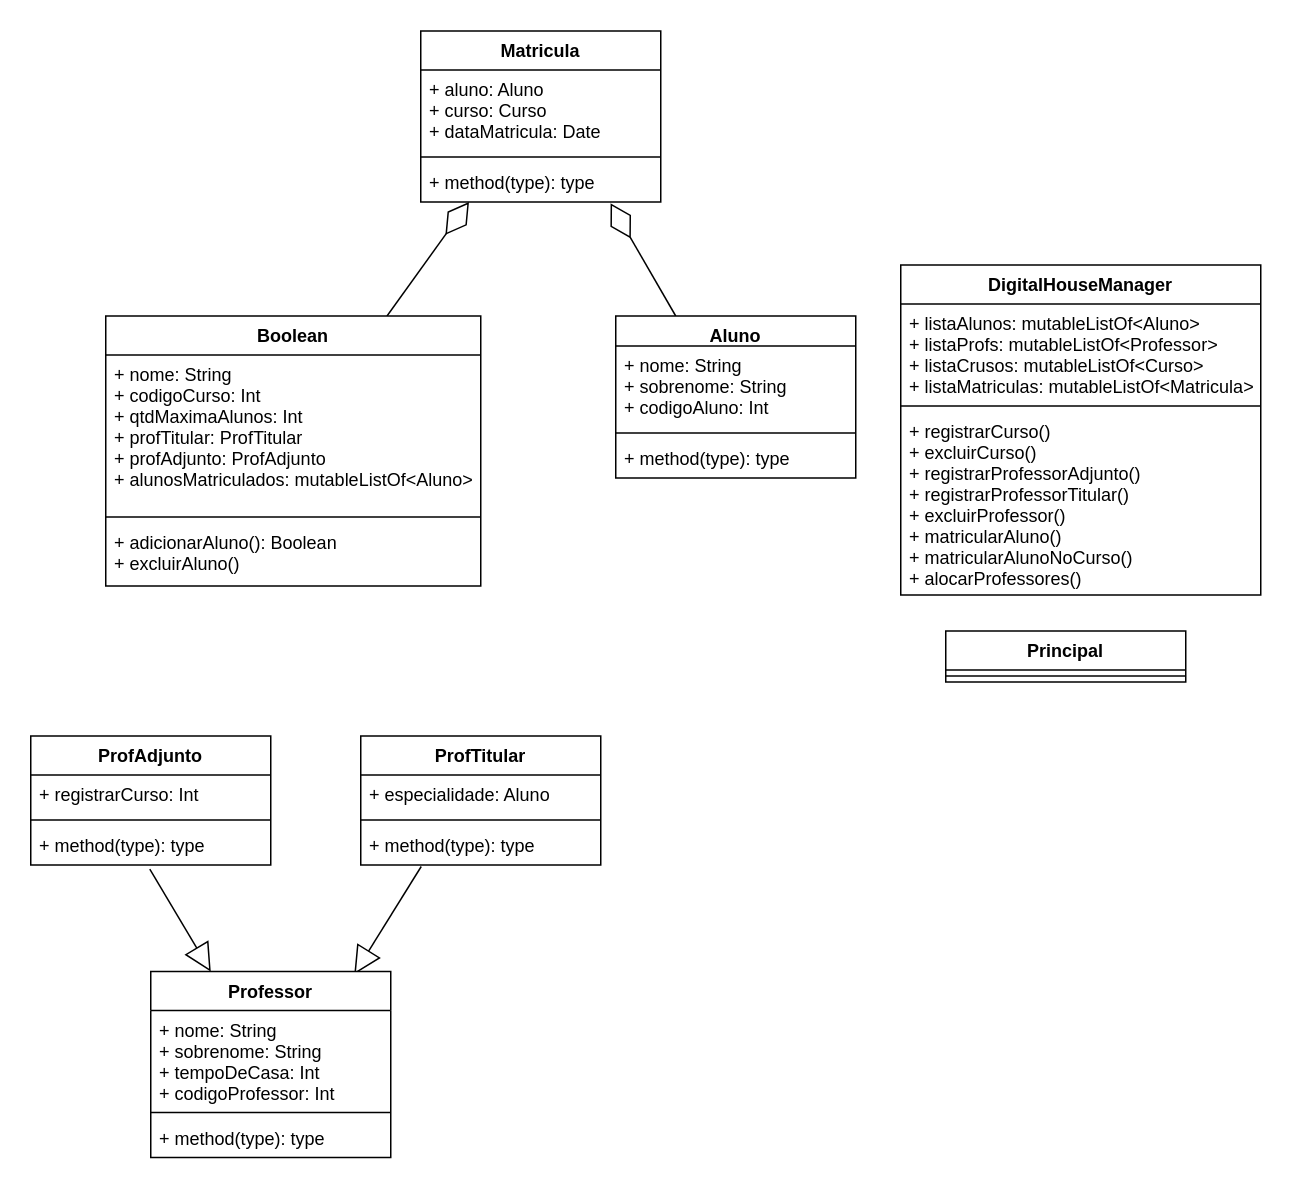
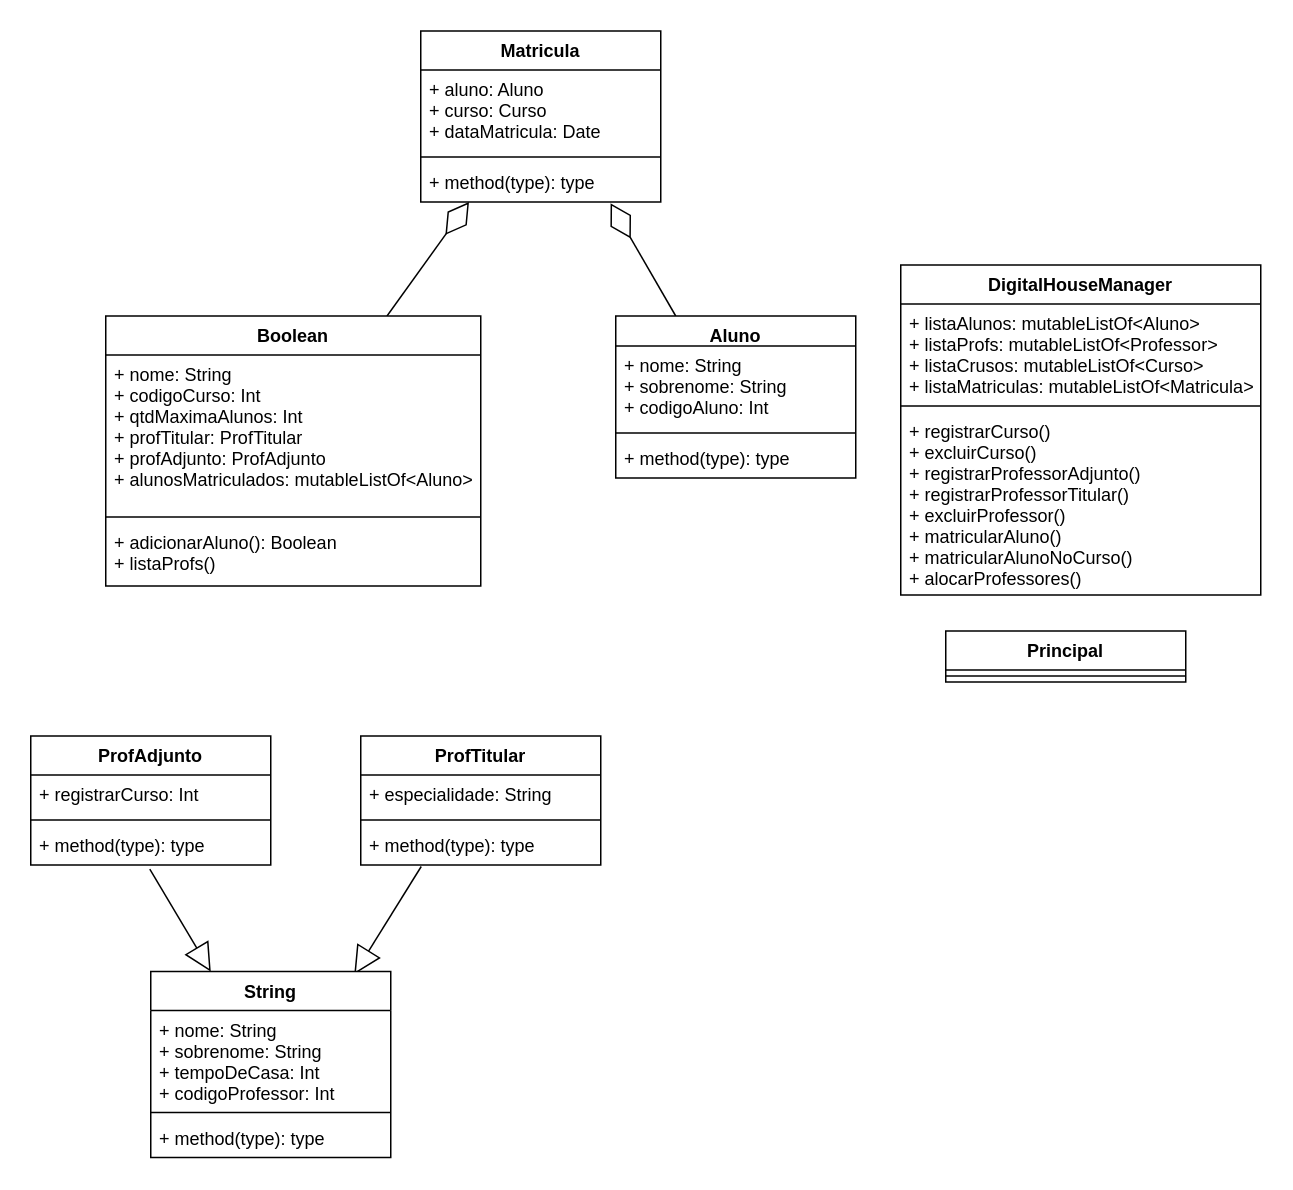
- <mxCell id="13" value="+ adicionarAluno(): Boolean&#10;+ excluirAluno()" style="text;strokeColor=none;fillColor=none;align=left;verticalAlign=top;spacingLeft=4;spacingRight=4;overflow=hidden;rotatable=0;points=[[0,0.5],[1,0.5]];portConstraint=eastwest;" parent="10" vertex="1"><mxGeometry y="138" width="250" height="42" as="geometry" /></mxCell>
+ <mxCell id="13" value="+ adicionarAluno(): Boolean&#10;+ listaProfs()" style="text;strokeColor=none;fillColor=none;align=left;verticalAlign=top;spacingLeft=4;spacingRight=4;overflow=hidden;rotatable=0;points=[[0,0.5],[1,0.5]];portConstraint=eastwest;" parent="10" vertex="1"><mxGeometry y="138" width="250" height="42" as="geometry" /></mxCell>
- <mxCell id="27" value="+ especialidade: Aluno" style="text;strokeColor=none;fillColor=none;align=left;verticalAlign=top;spacingLeft=4;spacingRight=4;overflow=hidden;rotatable=0;points=[[0,0.5],[1,0.5]];portConstraint=eastwest;" vertex="1" parent="26"><mxGeometry y="26" width="160" height="26" as="geometry" /></mxCell>
+ <mxCell id="27" value="+ especialidade: String" style="text;strokeColor=none;fillColor=none;align=left;verticalAlign=top;spacingLeft=4;spacingRight=4;overflow=hidden;rotatable=0;points=[[0,0.5],[1,0.5]];portConstraint=eastwest;" vertex="1" parent="26"><mxGeometry y="26" width="160" height="26" as="geometry" /></mxCell>
- <mxCell id="18" value="Professor" style="swimlane;fontStyle=1;align=center;verticalAlign=top;childLayout=stackLayout;horizontal=1;startSize=26;horizontalStack=0;resizeParent=1;resizeParentMax=0;resizeLast=0;collapsible=1;marginBottom=0;" vertex="1" parent="1"><mxGeometry x="100" y="647" width="160" height="124" as="geometry" /></mxCell>
+ <mxCell id="18" value="String" style="swimlane;fontStyle=1;align=center;verticalAlign=top;childLayout=stackLayout;horizontal=1;startSize=26;horizontalStack=0;resizeParent=1;resizeParentMax=0;resizeLast=0;collapsible=1;marginBottom=0;" vertex="1" parent="1"><mxGeometry x="100" y="647" width="160" height="124" as="geometry" /></mxCell>
